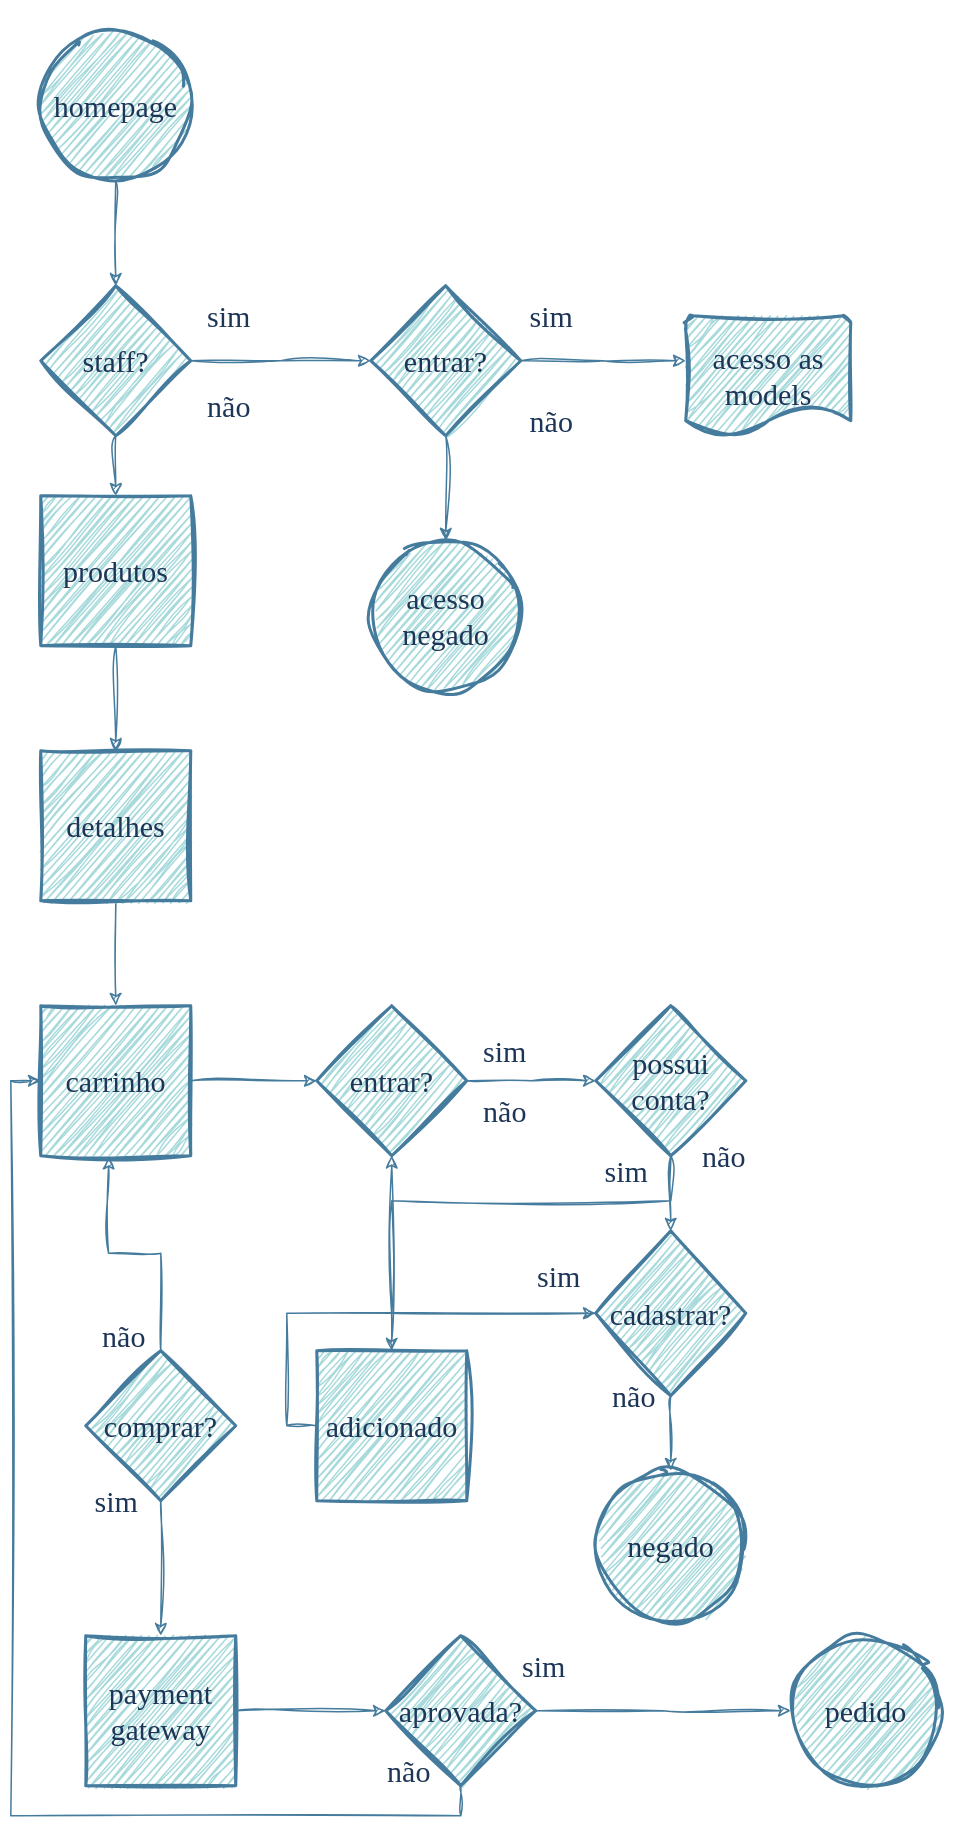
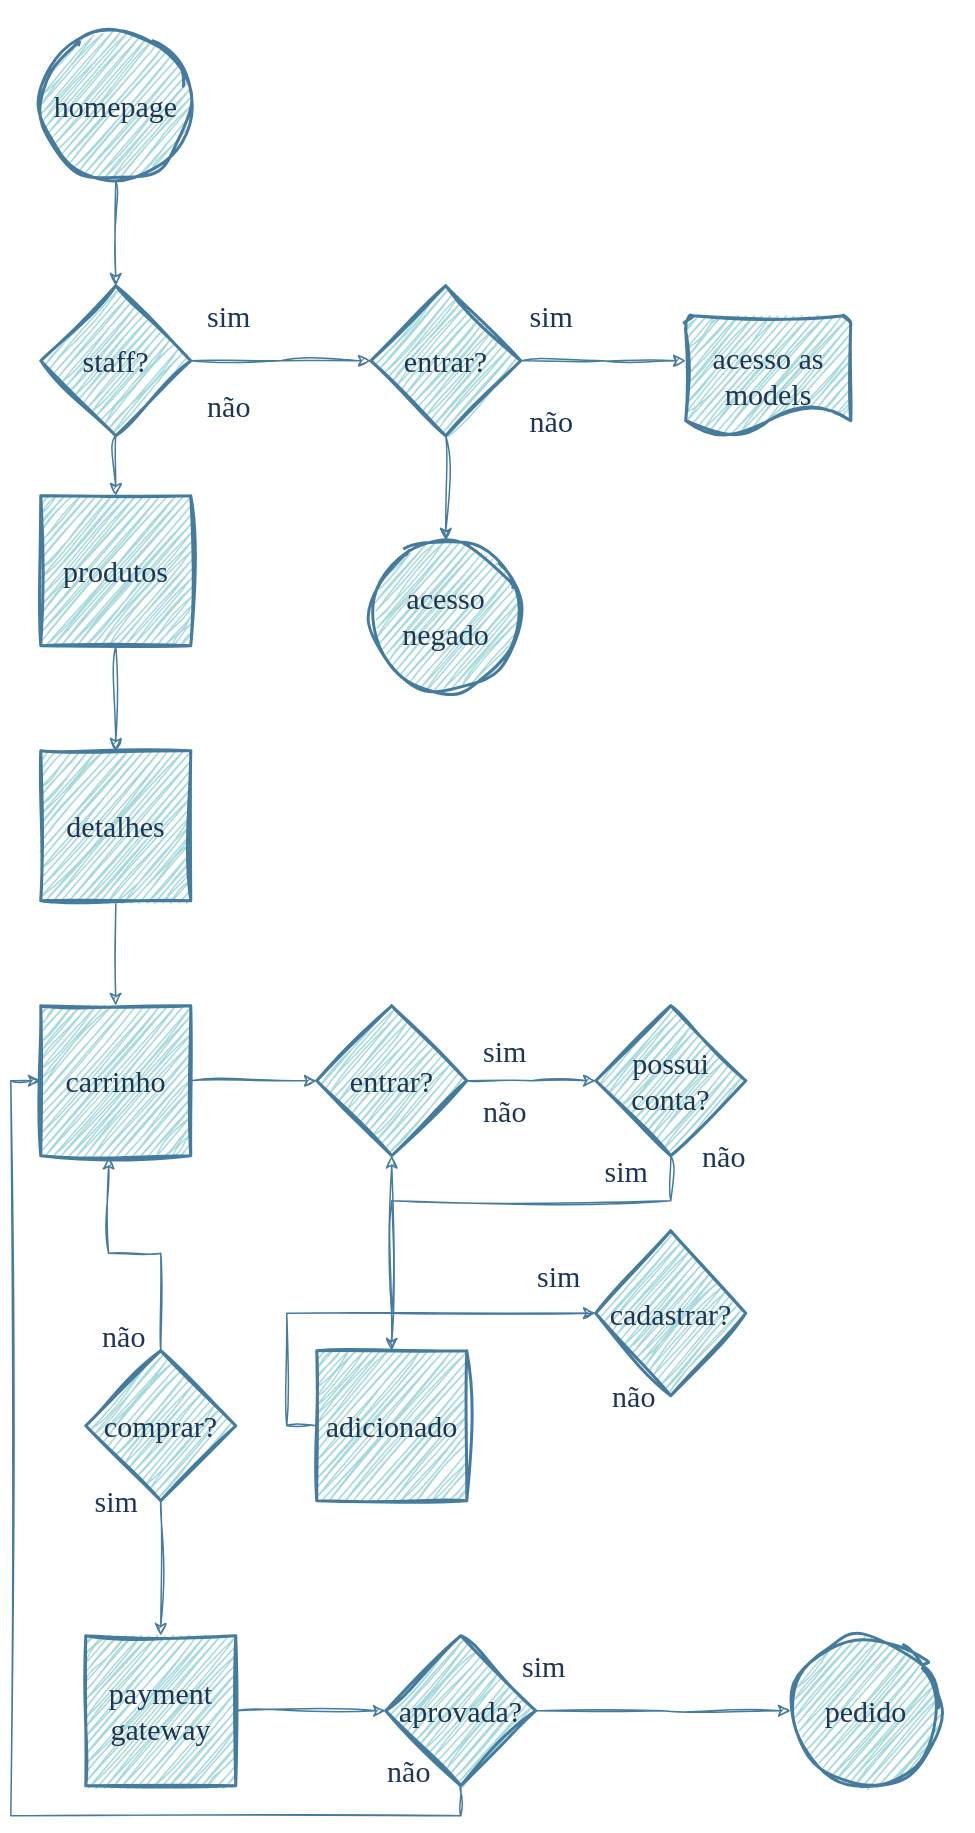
- <mxCell id="26" style="edgeStyle=orthogonalEdgeStyle;rounded=0;hachureGap=4;orthogonalLoop=1;jettySize=auto;html=1;exitX=0.5;exitY=1;exitDx=0;exitDy=0;exitPerimeter=0;fontFamily=Architects Daughter;fontSource=https%3A%2F%2Ffonts.googleapis.com%2Fcss%3Ffamily%3DArchitects%2BDaughter;fontSize=16;sketch=1;curveFitting=1;jiggle=2;labelBackgroundColor=none;strokeColor=#457B9D;fontColor=default;" parent="1" source="28" target="32" edge="1"><mxGeometry relative="1" as="geometry"><mxPoint x="440.67" y="840" as="targetPoint" /></mxGeometry></mxCell>
- <mxCell id="30" style="edgeStyle=orthogonalEdgeStyle;rounded=0;sketch=1;hachureGap=4;jiggle=2;curveFitting=1;orthogonalLoop=1;jettySize=auto;html=1;exitX=0.5;exitY=1;exitDx=0;exitDy=0;exitPerimeter=0;entryX=0.5;entryY=0;entryDx=0;entryDy=0;entryPerimeter=0;fontFamily=Architects Daughter;fontSource=https%3A%2F%2Ffonts.googleapis.com%2Fcss%3Ffamily%3DArchitects%2BDaughter;fontSize=16;labelBackgroundColor=none;strokeColor=#457B9D;" edge="1" parent="1" source="32" target="35"><mxGeometry relative="1" as="geometry" /></mxCell>
- <mxCell id="35" value="negado" style="strokeWidth=2;html=1;shape=mxgraph.flowchart.start_2;whiteSpace=wrap;hachureGap=4;fontFamily=Architects Daughter;fontSource=https%3A%2F%2Ffonts.googleapis.com%2Fcss%3Ffamily%3DArchitects%2BDaughter;fontSize=20;rounded=0;sketch=1;curveFitting=1;jiggle=2;labelBackgroundColor=none;fillColor=#A8DADC;strokeColor=#457B9D;fontColor=#1D3557;" parent="1" vertex="1"><mxGeometry x="390.67" y="980" width="100" height="100" as="geometry" /></mxCell>
